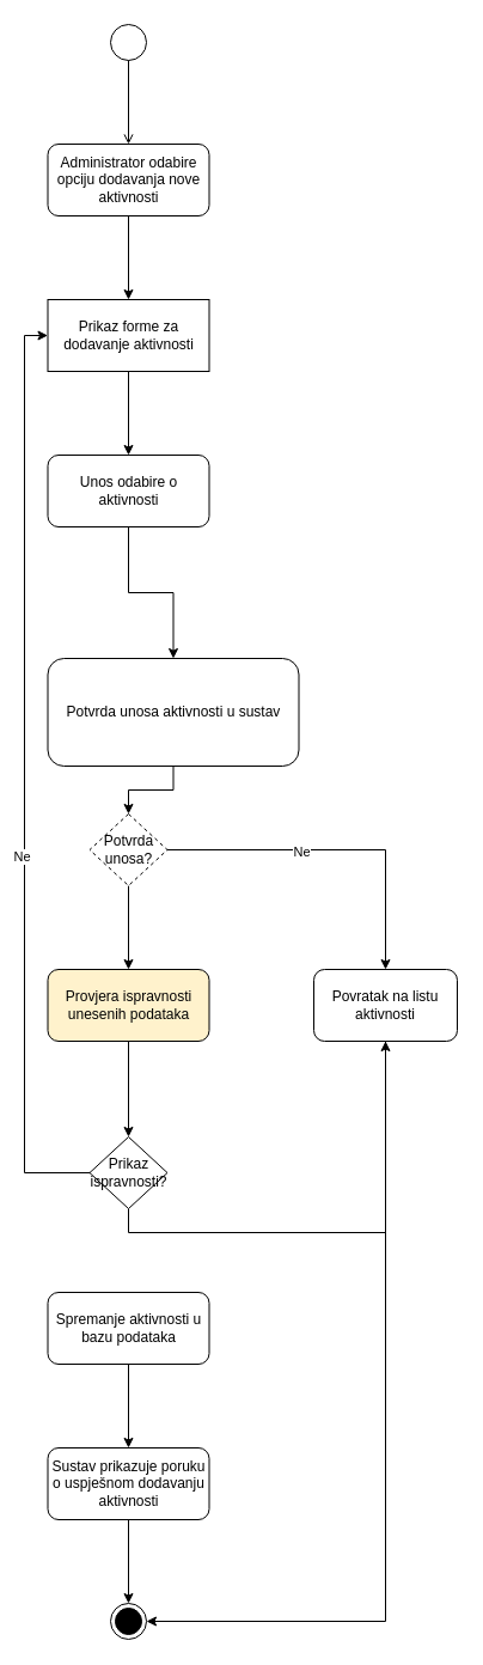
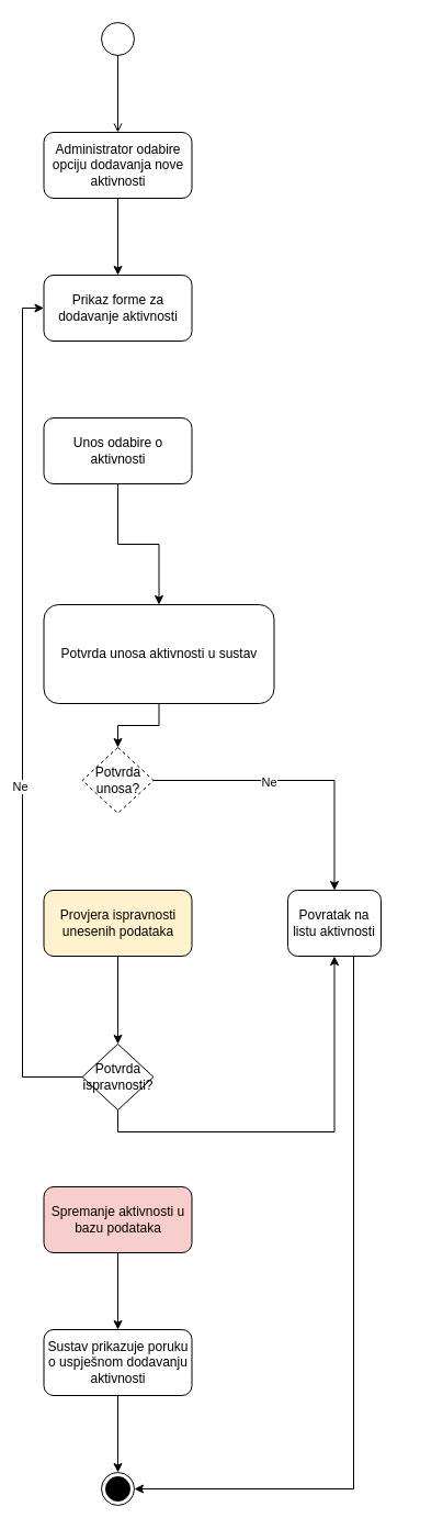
- <mxCell id="7" value="Prikaz forme za dodavanje aktivnosti" style="whiteSpace=wrap;html=1;rounded=0;" vertex="1" parent="1"><mxGeometry x="39.5" y="250" width="135" height="60" as="geometry" /></mxCell>
+ <mxCell id="7" value="Prikaz forme za dodavanje aktivnosti" style="rounded=1;whiteSpace=wrap;html=1;" vertex="1" parent="1"><mxGeometry x="39.5" y="250" width="135" height="60" as="geometry" /></mxCell>
- <mxCell id="6" style="edgeStyle=orthogonalEdgeStyle;rounded=0;orthogonalLoop=1;jettySize=auto;html=1;exitX=0.5;exitY=1;exitDx=0;exitDy=0;entryX=0.5;entryY=0;entryDx=0;entryDy=0;" edge="1" parent="1" source="7" target="8"><mxGeometry relative="1" as="geometry" /></mxCell>
- <mxCell id="14" style="edgeStyle=orthogonalEdgeStyle;rounded=0;orthogonalLoop=1;jettySize=auto;html=1;exitX=0.5;exitY=1;exitDx=0;exitDy=0;" edge="1" parent="1" source="15" target="20"><mxGeometry relative="1" as="geometry" /></mxCell>
- <mxCell id="17" value="Povratak na listu aktivnosti" style="rounded=1;whiteSpace=wrap;html=1;" vertex="1" parent="1"><mxGeometry x="262" y="810" width="120" height="60" as="geometry" /></mxCell>
+ <mxCell id="17" value="Povratak na listu aktivnosti" style="rounded=1;whiteSpace=wrap;html=1;" vertex="1" parent="1"><mxGeometry x="262" y="810" width="85" height="60" as="geometry" /></mxCell>
- <mxCell id="24" value="Prikaz ispravnosti?" style="rhombus;whiteSpace=wrap;html=1;" vertex="1" parent="1"><mxGeometry x="74.5" y="950" width="65" height="60" as="geometry" /></mxCell>
+ <mxCell id="24" value="Potvrda ispravnosti?" style="rhombus;whiteSpace=wrap;html=1;" vertex="1" parent="1"><mxGeometry x="74.5" y="950" width="65" height="60" as="geometry" /></mxCell>
- <mxCell id="26" value="Spremanje aktivnosti u bazu podataka" style="rounded=1;whiteSpace=wrap;html=1;" vertex="1" parent="1"><mxGeometry x="39.5" y="1080" width="135" height="60" as="geometry" /></mxCell>
+ <mxCell id="26" value="Spremanje aktivnosti u bazu podataka" style="rounded=1;whiteSpace=wrap;html=1;fillColor=#f8cecc;" vertex="1" parent="1"><mxGeometry x="39.5" y="1080" width="135" height="60" as="geometry" /></mxCell>
